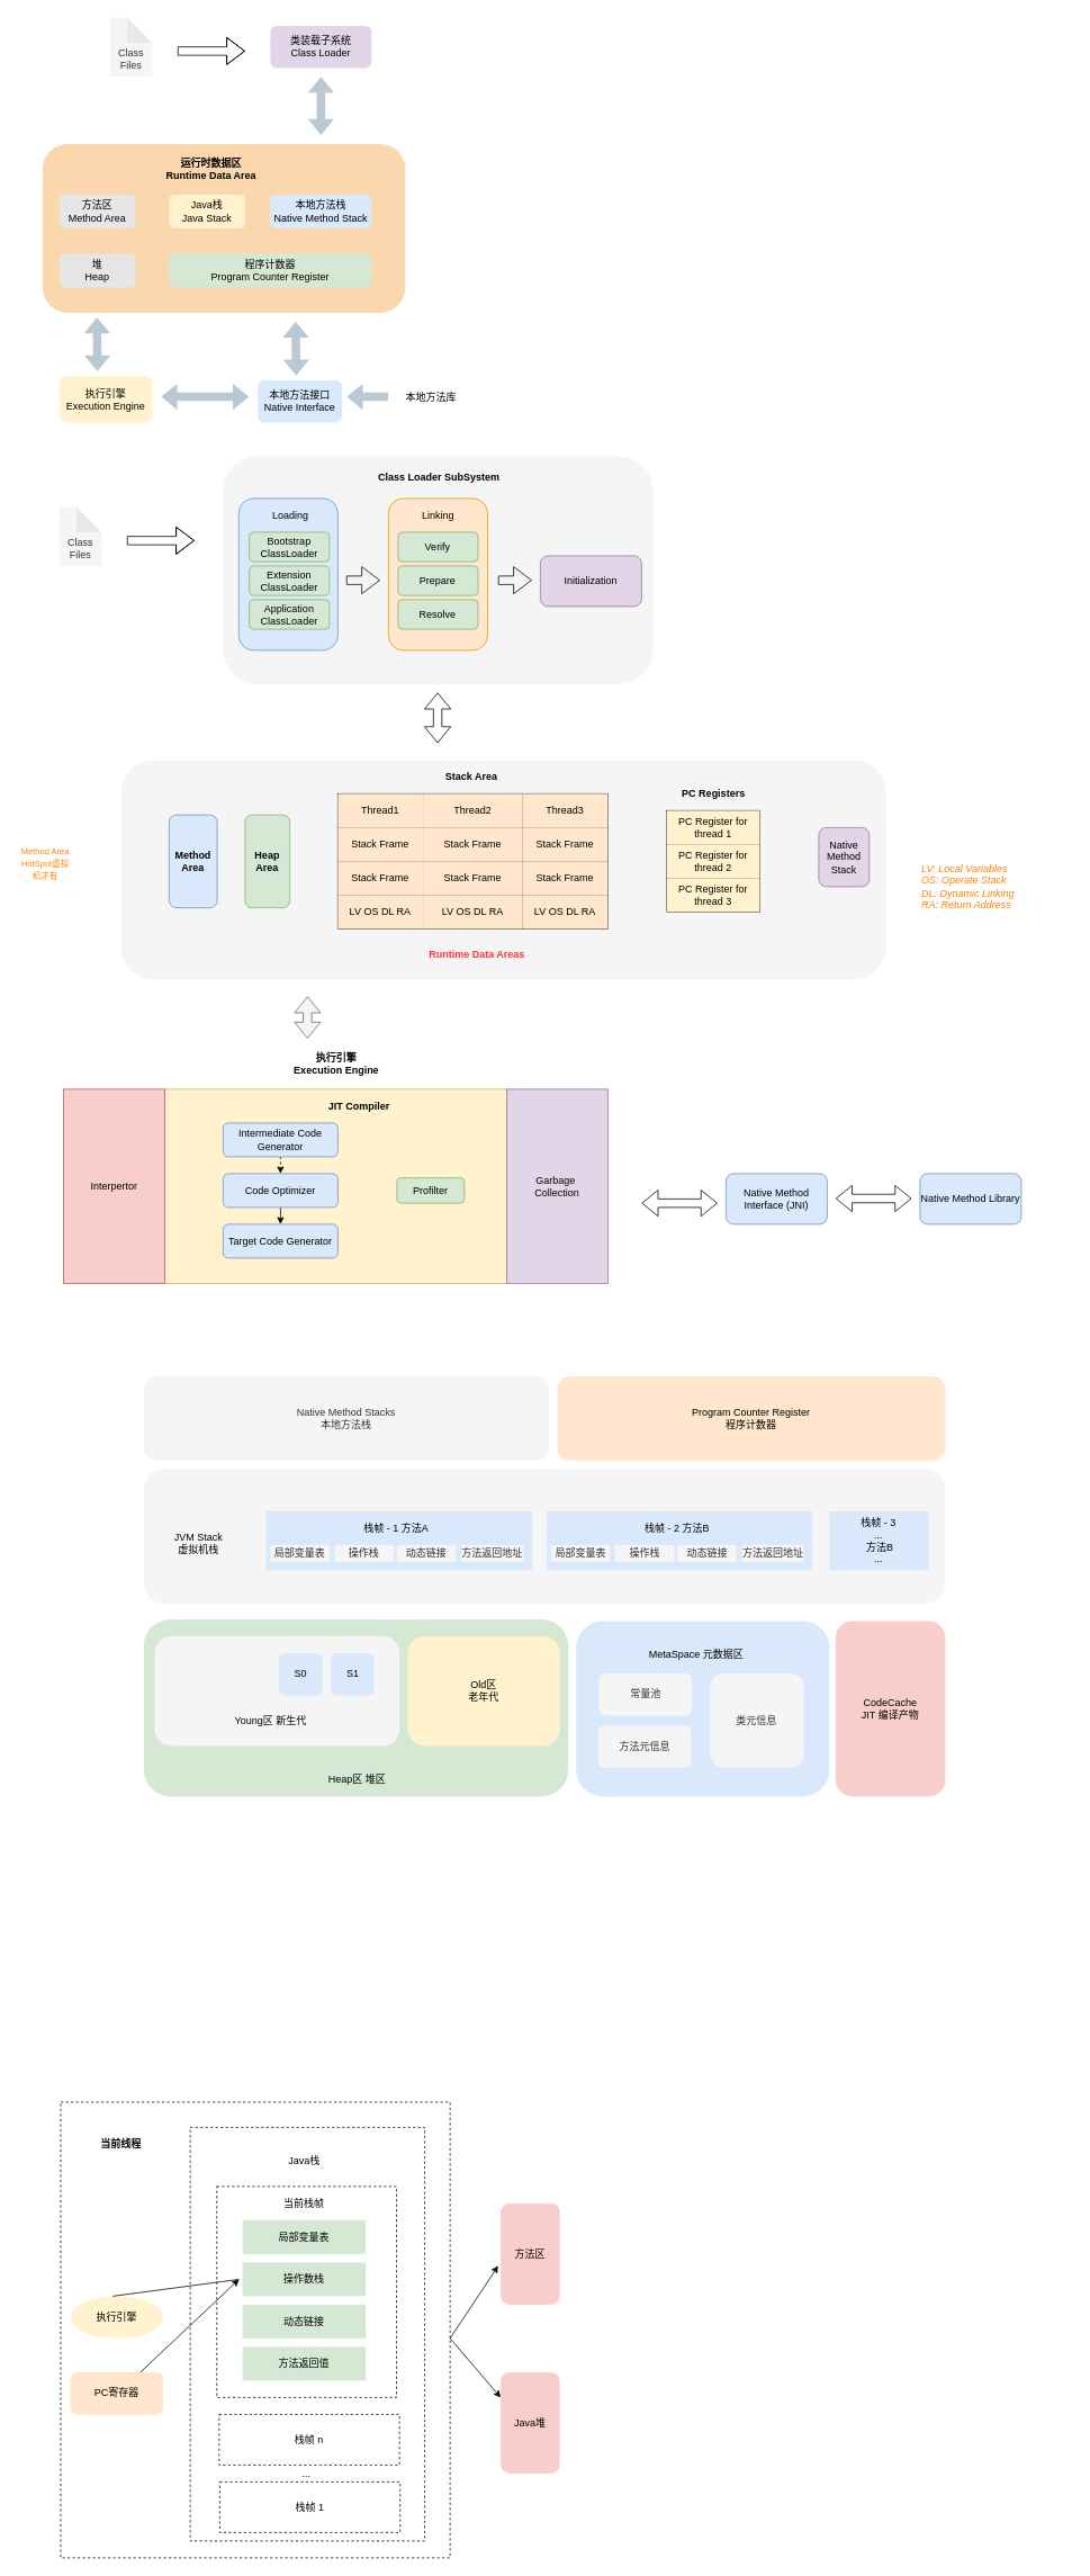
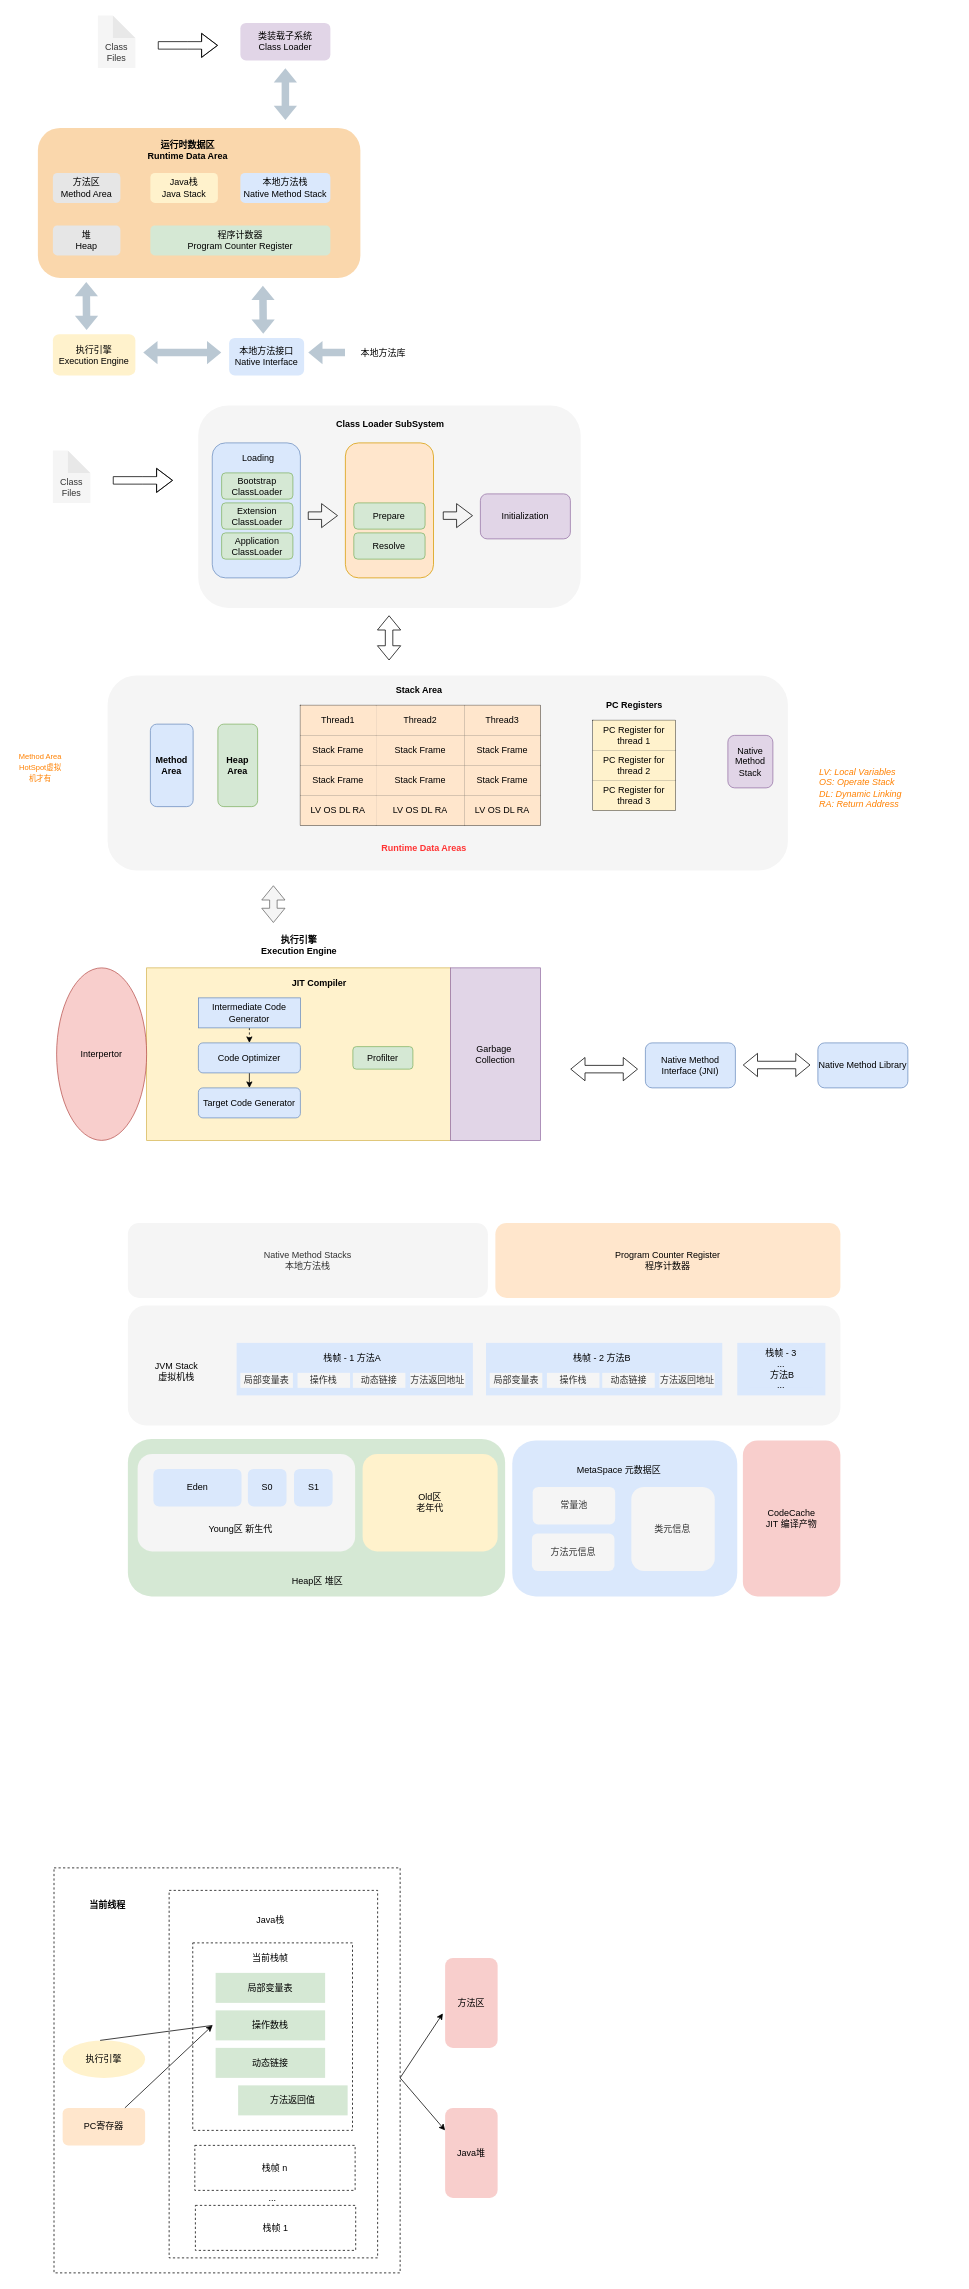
- <mxCell id="39" value="Linking" style="text;html=1;strokeColor=none;fillColor=none;align=center;verticalAlign=middle;whiteSpace=wrap;rounded=0;" parent="1" vertex="1"><mxGeometry x="498.75" y="600" width="40" height="20" as="geometry" /></mxCell>
- <mxCell id="34" value="Verify" style="rounded=1;whiteSpace=wrap;html=1;fillColor=#d5e8d4;strokeColor=#82b366;" parent="1" vertex="1"><mxGeometry x="471.25" y="630" width="95" height="35" as="geometry" /></mxCell>
- <mxCell id="77" value="Intermediate Code Generator" style="rounded=1;whiteSpace=wrap;html=1;strokeColor=#6c8ebf;fillColor=#dae8fc;" parent="1" vertex="1"><mxGeometry x="264" y="1330" width="136" height="40" as="geometry" /></mxCell>
+ <mxCell id="77" value="Intermediate Code Generator" style="whiteSpace=wrap;html=1;strokeColor=#6c8ebf;fillColor=#dae8fc;rounded=0;" parent="1" vertex="1"><mxGeometry x="264" y="1330" width="136" height="40" as="geometry" /></mxCell>
- <mxCell id="138" value="&lt;span&gt;Interpertor&lt;/span&gt;" style="rounded=0;whiteSpace=wrap;html=1;strokeColor=#b85450;fillColor=#f8cecc;" parent="1" vertex="1"><mxGeometry x="75" y="1290" width="120" height="230" as="geometry" /></mxCell>
+ <mxCell id="138" value="&lt;span&gt;Interpertor&lt;/span&gt;" style="ellipse;whiteSpace=wrap;html=1;strokeColor=#b85450;fillColor=#f8cecc;" parent="1" vertex="1"><mxGeometry x="75" y="1290" width="120" height="230" as="geometry" /></mxCell>
+ <mxCell id="106" value="Eden" style="rounded=1;whiteSpace=wrap;html=1;dashed=1;fillColor=#dae8fc;strokeColor=none;" parent="1" vertex="1"><mxGeometry x="204" y="1958" width="117.5" height="50" as="geometry" /></mxCell>
- <mxCell id="120" value="方法返回值" style="rounded=0;whiteSpace=wrap;html=1;dashed=1;fillColor=#d5e8d4;strokeColor=none;" parent="1" vertex="1"><mxGeometry x="287" y="2780" width="146" height="40" as="geometry" /></mxCell>
+ <mxCell id="120" value="方法返回值" style="rounded=0;whiteSpace=wrap;html=1;dashed=1;fillColor=#d5e8d4;strokeColor=none;" parent="1" vertex="1"><mxGeometry x="317" y="2780" width="146" height="40" as="geometry" /></mxCell>
